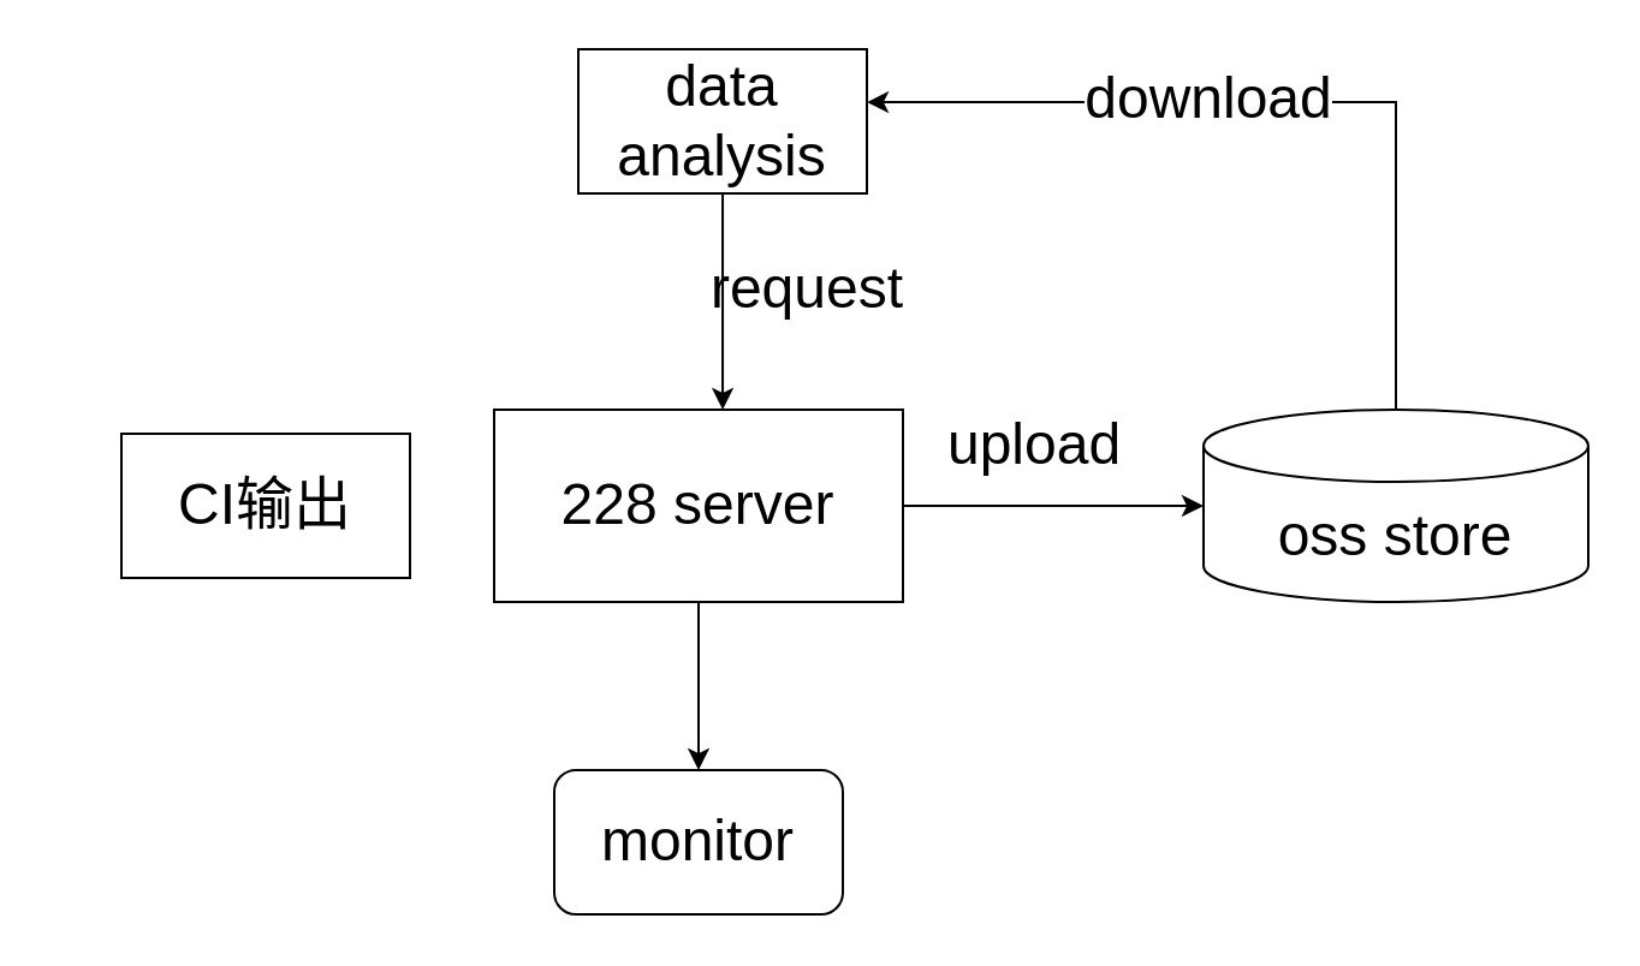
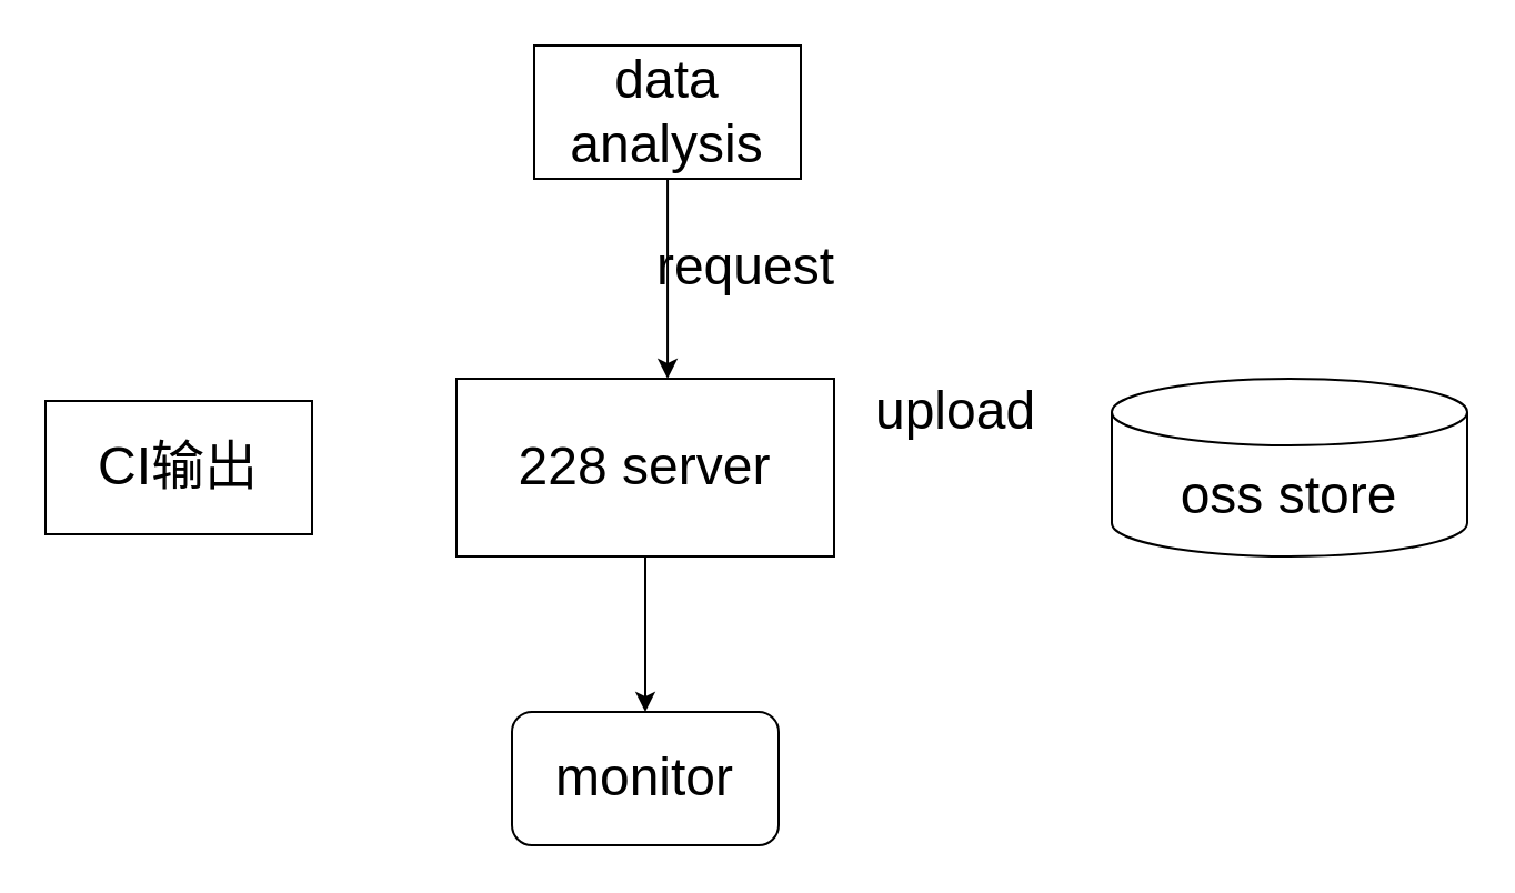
- <mxCell id="5" style="edgeStyle=orthogonalEdgeStyle;rounded=0;orthogonalLoop=1;jettySize=auto;html=1;entryX=1;entryY=0.367;entryDx=0;entryDy=0;entryPerimeter=0;" edge="1" parent="1" source="7" target="9"><mxGeometry relative="1" as="geometry"><mxPoint x="730" y="40" as="targetPoint" /><Array as="points"><mxPoint x="580" y="42" /></Array></mxGeometry></mxCell>
- <mxCell id="6" value="&lt;font style=&quot;font-size: 24px;&quot;&gt;download&lt;/font&gt;" style="edgeLabel;html=1;align=center;verticalAlign=middle;resizable=0;points=[];" vertex="1" connectable="0" parent="5"><mxGeometry x="0.184" y="-2" relative="1" as="geometry"><mxPoint as="offset" /></mxGeometry></mxCell>
- <mxCell id="11" value="CI输出" style="rounded=0;whiteSpace=wrap;html=1;fontSize=24;" parent="1" vertex="1"><mxGeometry x="50" y="180" width="120" height="60" as="geometry" /></mxCell>
+ <mxCell id="11" value="CI输出" style="rounded=0;whiteSpace=wrap;html=1;fontSize=24;" parent="1" vertex="1"><mxGeometry x="20" y="180" width="120" height="60" as="geometry" /></mxCell>
- <mxCell id="2" style="edgeStyle=orthogonalEdgeStyle;rounded=0;orthogonalLoop=1;jettySize=auto;html=1;exitX=1;exitY=0.5;exitDx=0;exitDy=0;entryX=0;entryY=0.5;entryDx=0;entryDy=0;entryPerimeter=0;fontSize=24;" parent="1" source="4" target="7" edge="1"><mxGeometry relative="1" as="geometry" /></mxCell>
